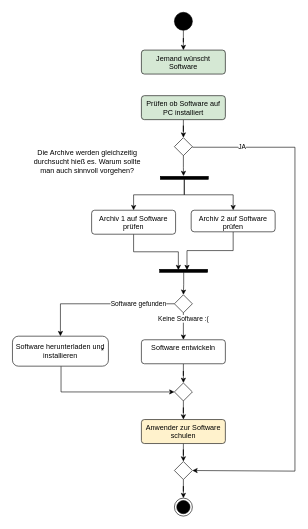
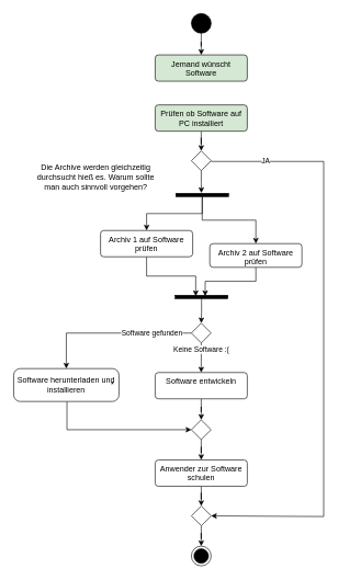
- <mxCell id="23" value="Archiv 2 auf Software prüfen" style="html=1;align=center;verticalAlign=top;rounded=1;absoluteArcSize=1;arcSize=10;dashed=0;whiteSpace=wrap;" parent="1" vertex="1"><mxGeometry x="318" y="350" width="140" height="36" as="geometry" /></mxCell>
+ <mxCell id="23" value="Archiv 2 auf Software prüfen" style="html=1;align=center;verticalAlign=top;rounded=1;absoluteArcSize=1;arcSize=10;dashed=0;whiteSpace=wrap;" parent="1" vertex="1"><mxGeometry x="318" y="370" width="140" height="36" as="geometry" /></mxCell>
- <mxCell id="5" value="Anwender zur Software schulen" style="html=1;align=center;verticalAlign=top;rounded=1;absoluteArcSize=1;arcSize=10;dashed=0;whiteSpace=wrap;fillColor=#fff2cc;" parent="1" vertex="1"><mxGeometry x="235" y="699" width="140" height="40" as="geometry" /></mxCell>
+ <mxCell id="5" value="Anwender zur Software schulen" style="html=1;align=center;verticalAlign=top;rounded=1;absoluteArcSize=1;arcSize=10;dashed=0;whiteSpace=wrap;" parent="1" vertex="1"><mxGeometry x="235" y="699" width="140" height="40" as="geometry" /></mxCell>
